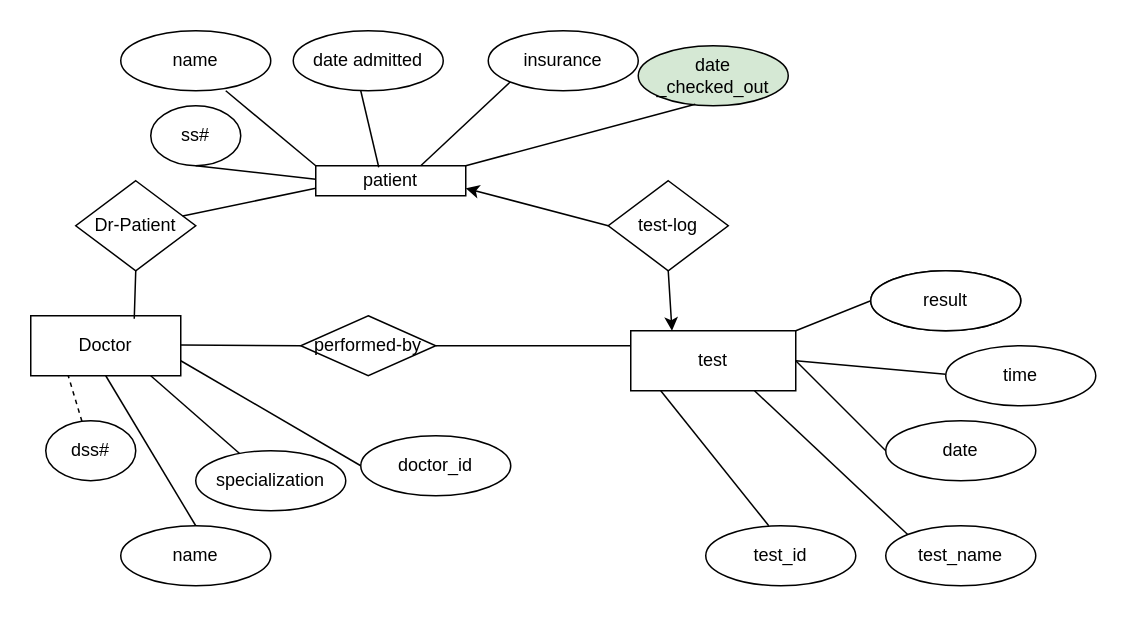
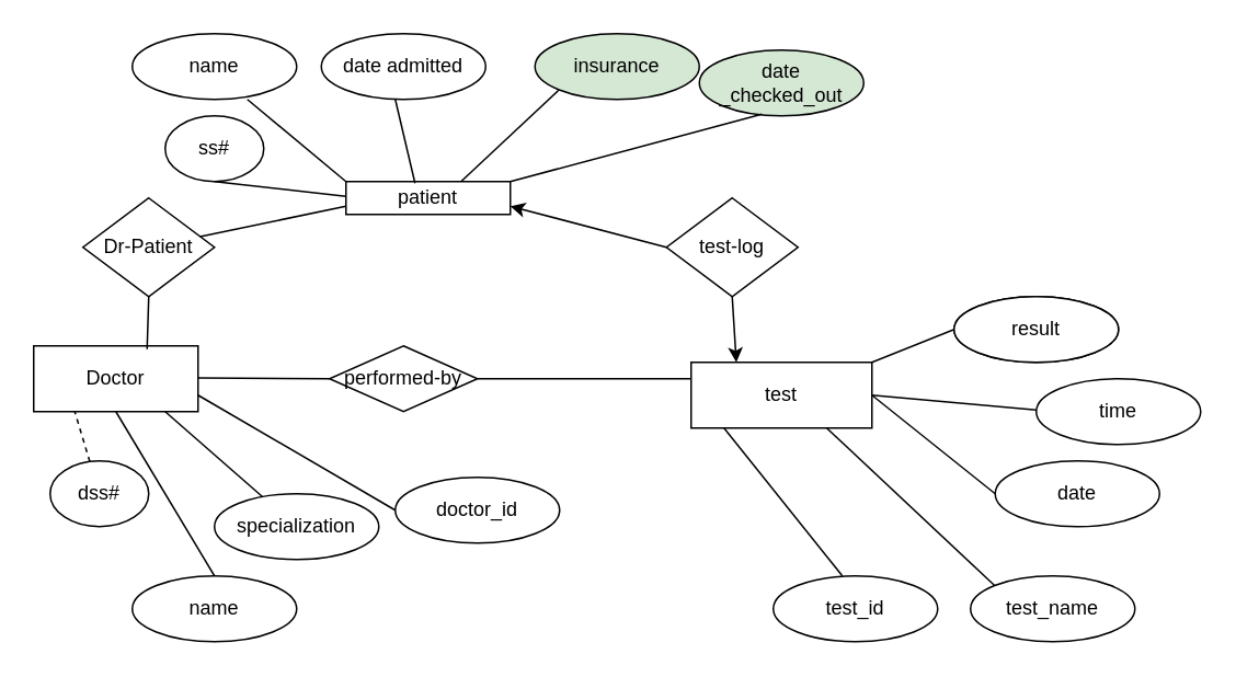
- <mxCell id="36" value="insurance" style="ellipse;whiteSpace=wrap;html=1;align=center;" vertex="1" parent="1"><mxGeometry x="325" y="20" width="100" height="40" as="geometry" /></mxCell>
+ <mxCell id="36" value="insurance" style="ellipse;whiteSpace=wrap;html=1;align=center;fillColor=#d5e8d4;" vertex="1" parent="1"><mxGeometry x="325" y="20" width="100" height="40" as="geometry" /></mxCell>
- <mxCell id="30" value="date" style="ellipse;whiteSpace=wrap;html=1;align=center;" vertex="1" parent="1"><mxGeometry x="590" y="280" width="100" height="40" as="geometry" /></mxCell>
+ <mxCell id="30" value="date" style="ellipse;whiteSpace=wrap;html=1;align=center;" vertex="1" parent="1"><mxGeometry x="605" y="280" width="100" height="40" as="geometry" /></mxCell>
